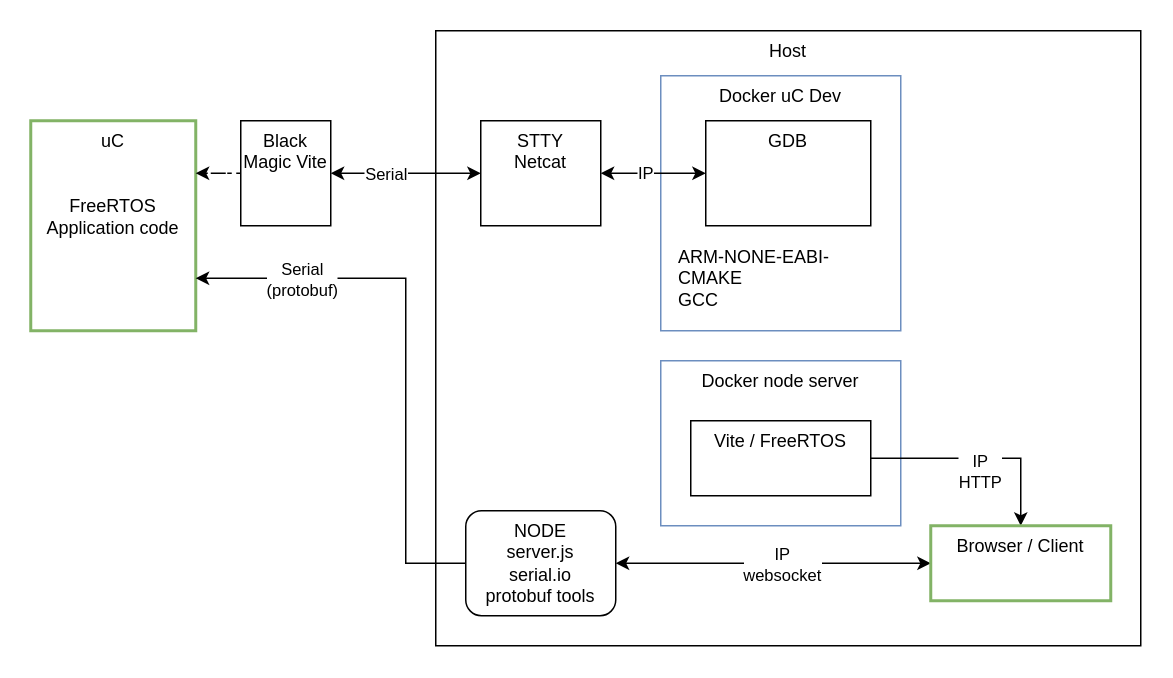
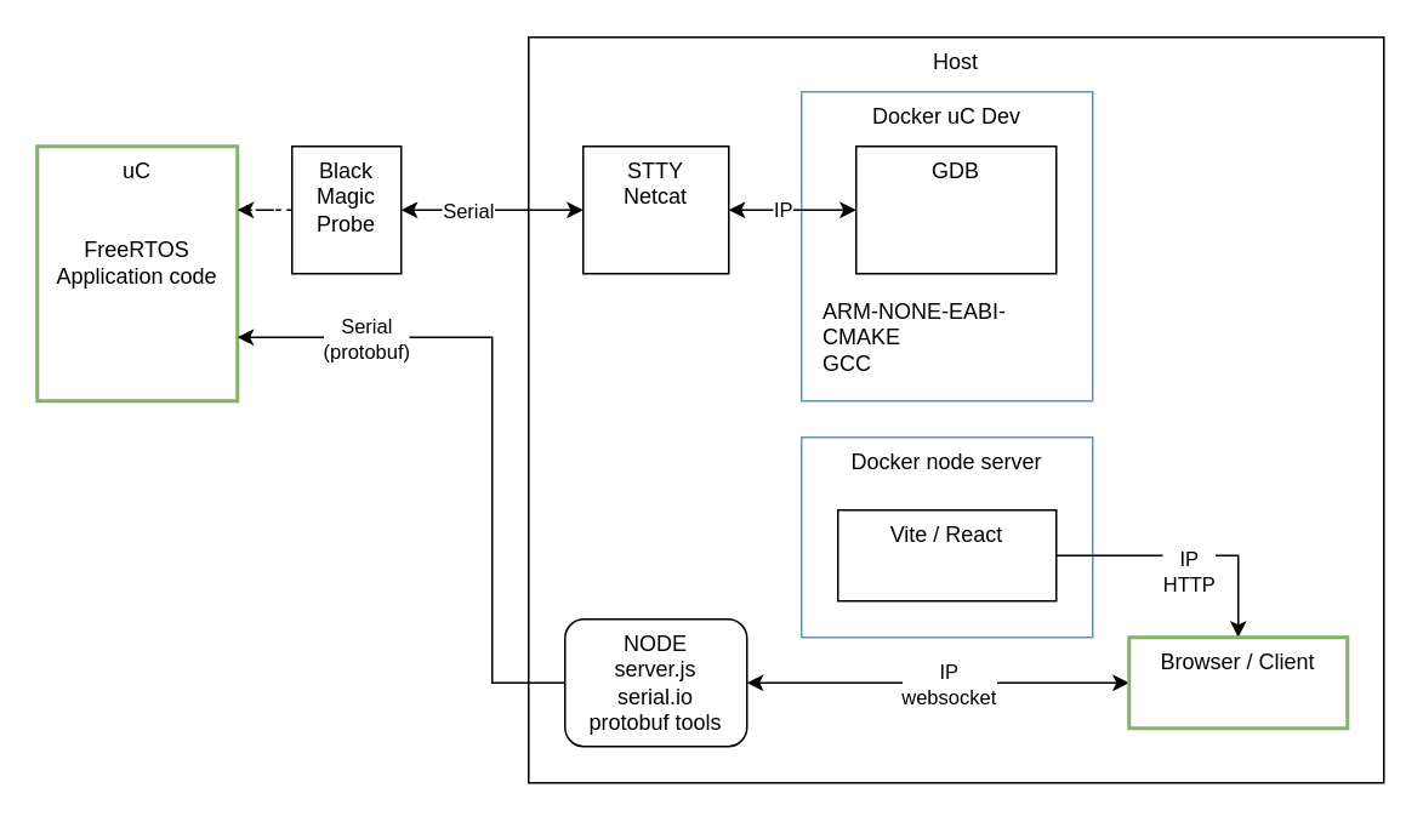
- <mxCell id="23" value="Black Magic Vite" style="rounded=0;whiteSpace=wrap;html=1;verticalAlign=top;" parent="1" vertex="1"><mxGeometry x="160" y="80" width="60" height="70" as="geometry" /></mxCell>
+ <mxCell id="23" value="Black Magic Probe" style="rounded=0;whiteSpace=wrap;html=1;verticalAlign=top;" parent="1" vertex="1"><mxGeometry x="160" y="80" width="60" height="70" as="geometry" /></mxCell>
- <mxCell id="15" value="Vite / FreeRTOS" style="rounded=0;whiteSpace=wrap;html=1;verticalAlign=top;" parent="1" vertex="1"><mxGeometry x="460" y="280" width="120" height="50" as="geometry" /></mxCell>
+ <mxCell id="15" value="Vite / React" style="rounded=0;whiteSpace=wrap;html=1;verticalAlign=top;" parent="1" vertex="1"><mxGeometry x="460" y="280" width="120" height="50" as="geometry" /></mxCell>
